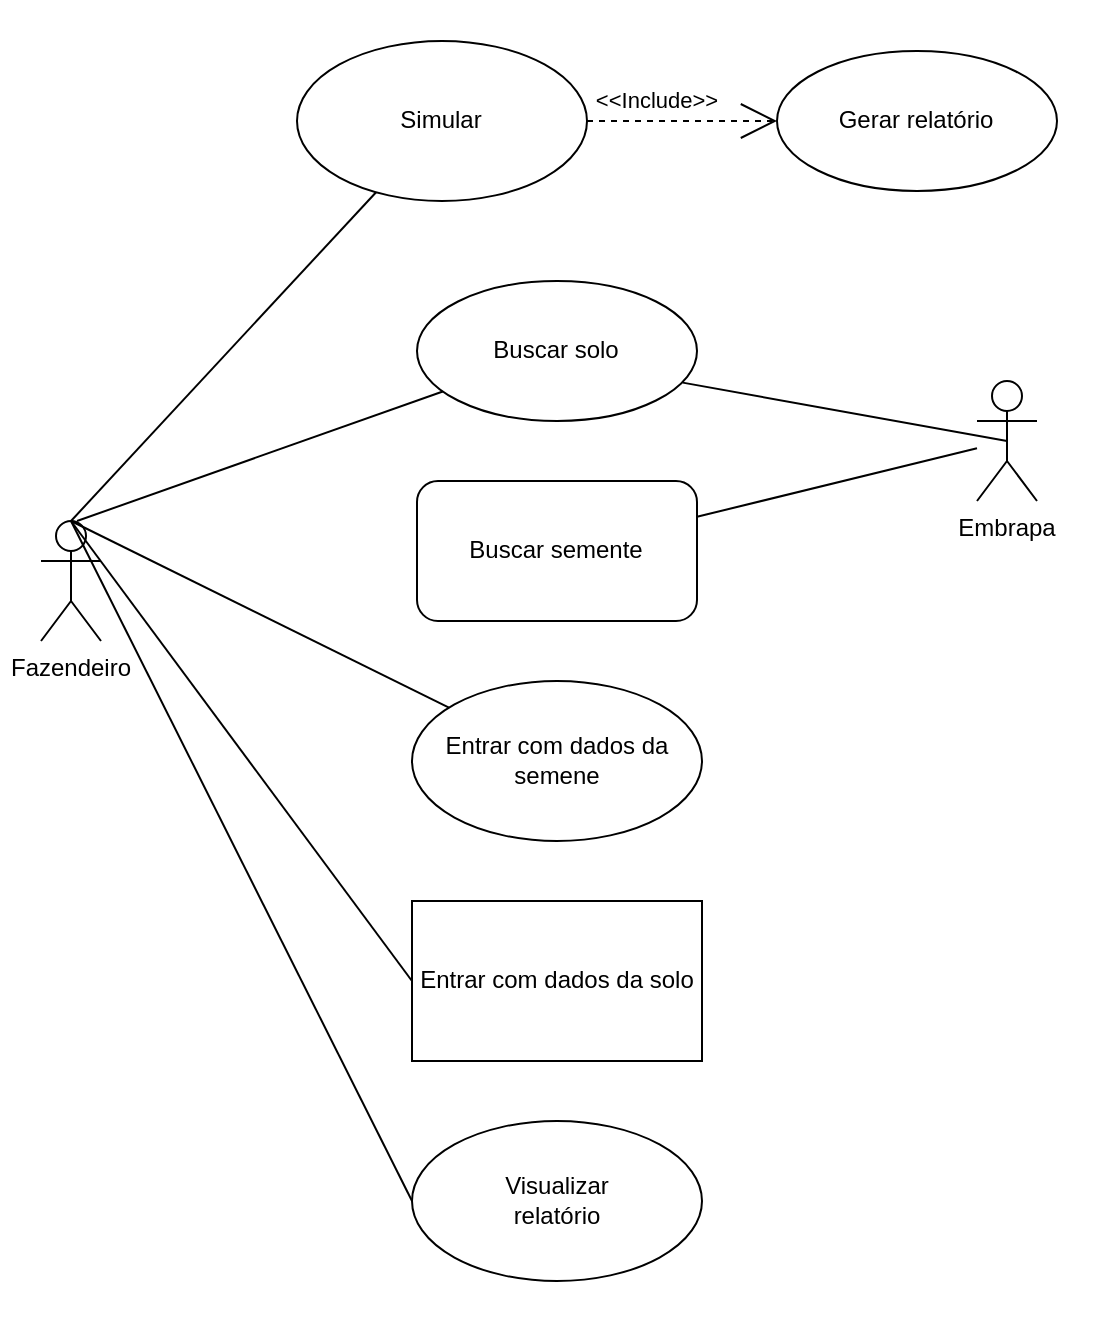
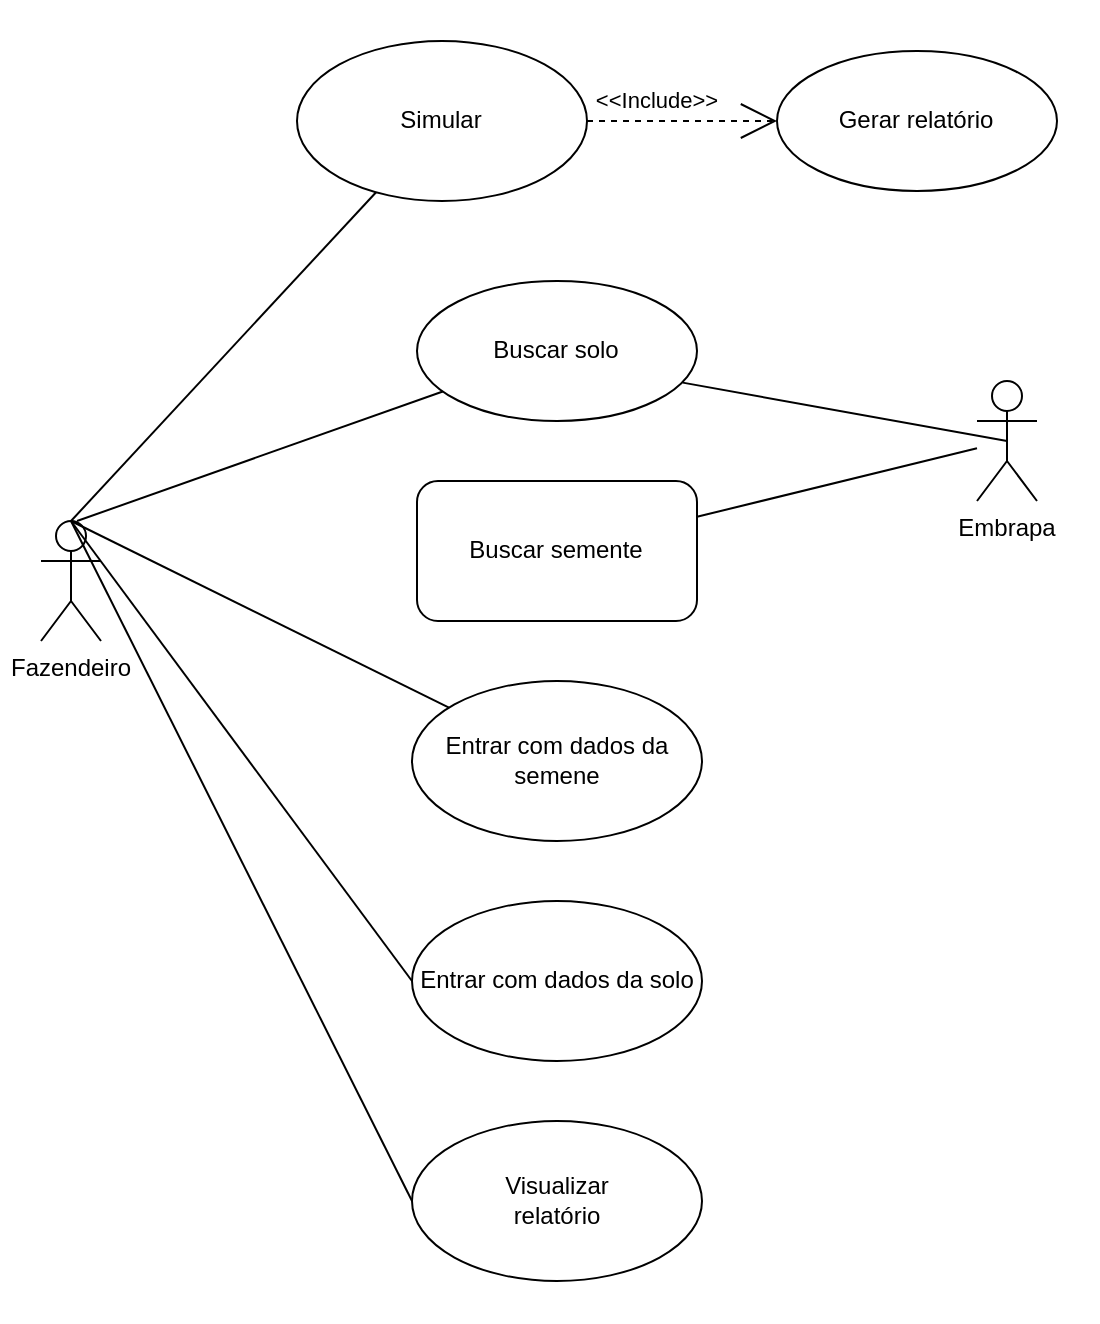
- <mxCell id="15" value="Entrar com dados da solo" style="whiteSpace=wrap;html=1;rounded=0;" vertex="1" parent="1"><mxGeometry x="205.5" y="450" width="145" height="80" as="geometry" /></mxCell>
+ <mxCell id="15" value="Entrar com dados da solo" style="ellipse;whiteSpace=wrap;html=1;" vertex="1" parent="1"><mxGeometry x="205.5" y="450" width="145" height="80" as="geometry" /></mxCell>
